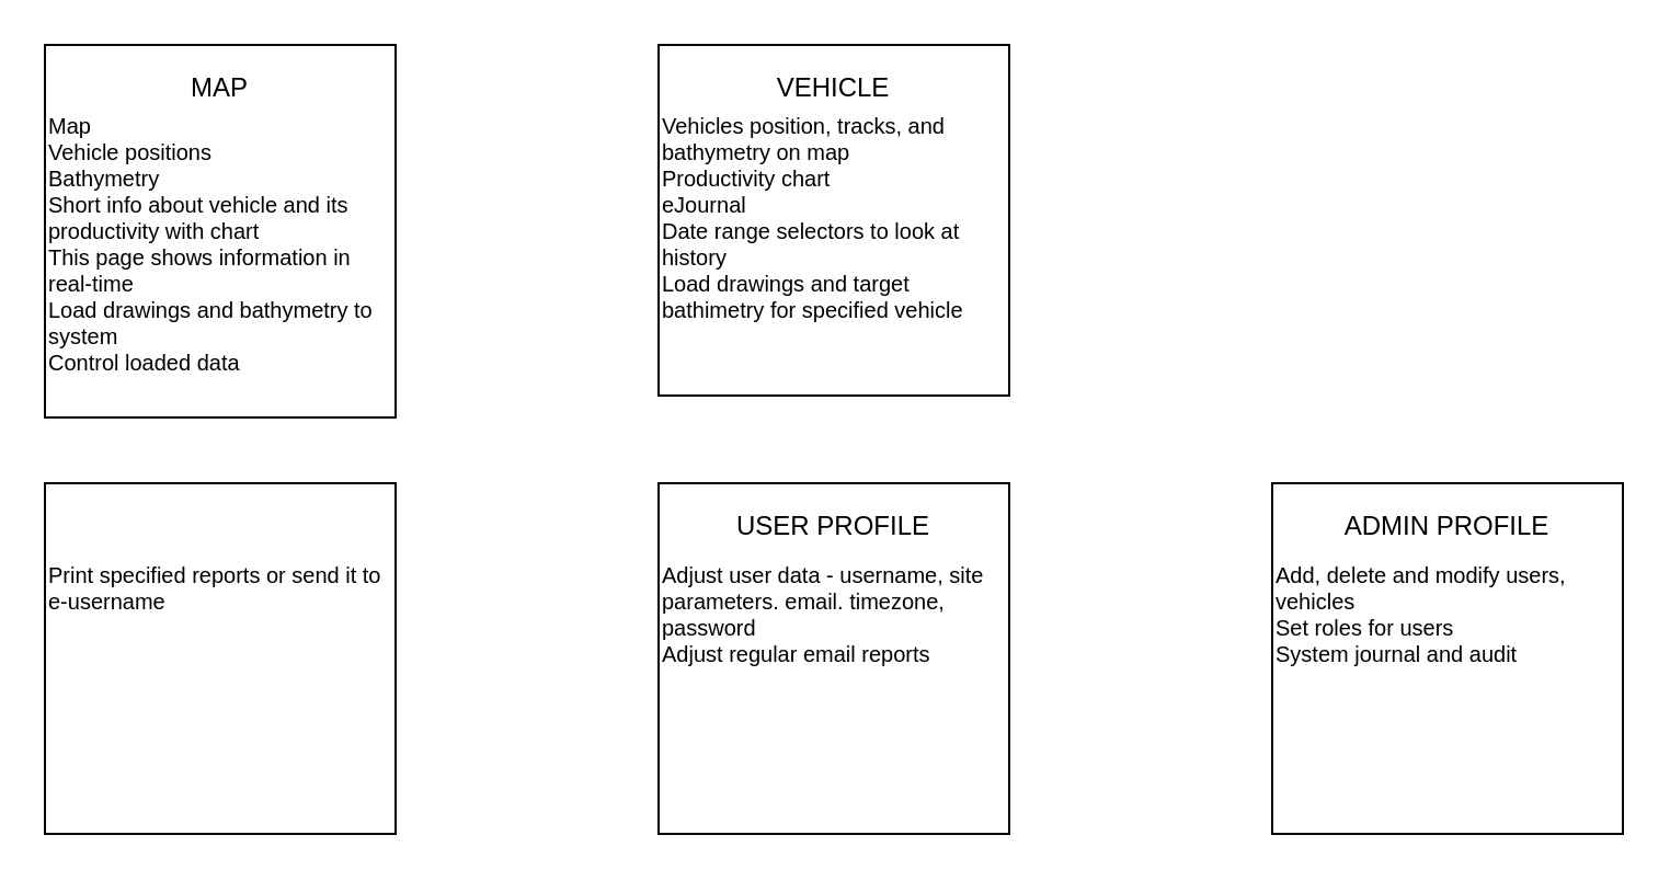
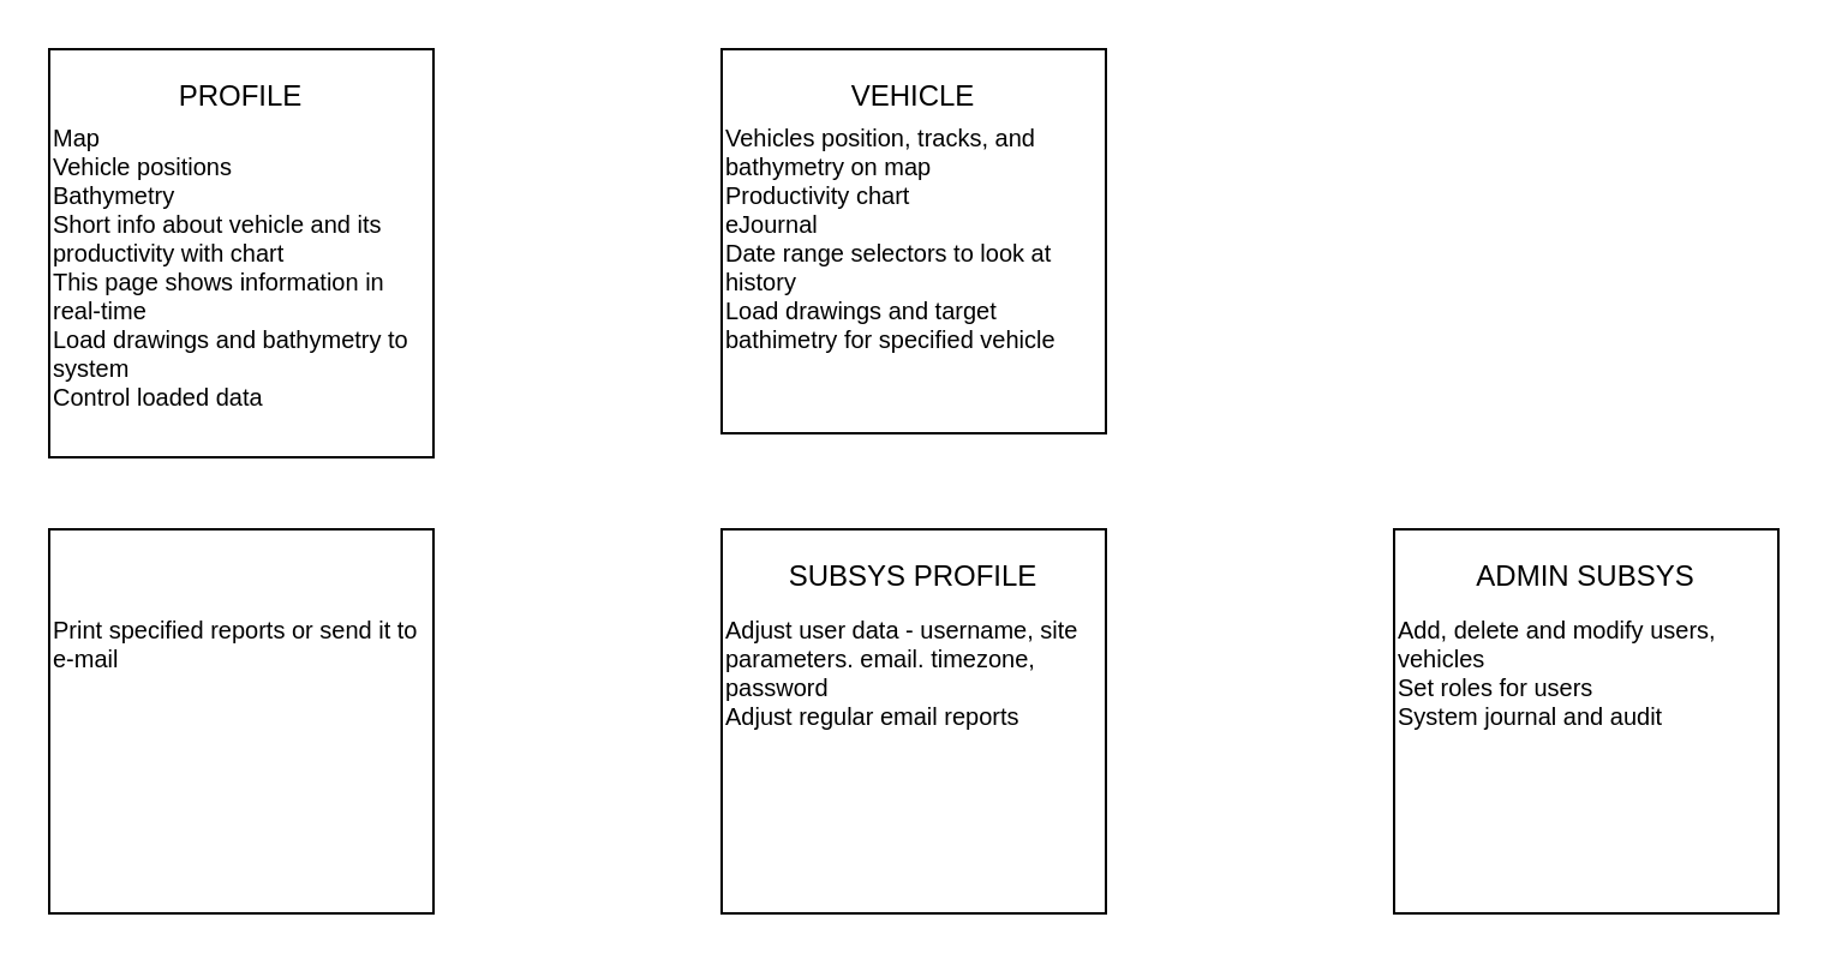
- <mxCell id="3" value="MAP" style="text;html=1;strokeColor=none;fillColor=none;align=center;verticalAlign=middle;whiteSpace=wrap;rounded=0;" vertex="1" parent="1"><mxGeometry x="20" y="30" width="160" height="20" as="geometry" /></mxCell>
+ <mxCell id="3" value="PROFILE" style="text;html=1;strokeColor=none;fillColor=none;align=center;verticalAlign=middle;whiteSpace=wrap;rounded=0;" vertex="1" parent="1"><mxGeometry x="20" y="30" width="160" height="20" as="geometry" /></mxCell>
- <mxCell id="11" value="USER PROFILE" style="text;html=1;strokeColor=none;fillColor=none;align=center;verticalAlign=middle;whiteSpace=wrap;rounded=0;" vertex="1" parent="1"><mxGeometry x="300" y="230" width="160" height="20" as="geometry" /></mxCell>
+ <mxCell id="11" value="SUBSYS PROFILE" style="text;html=1;strokeColor=none;fillColor=none;align=center;verticalAlign=middle;whiteSpace=wrap;rounded=0;" vertex="1" parent="1"><mxGeometry x="300" y="230" width="160" height="20" as="geometry" /></mxCell>
- <mxCell id="14" value="ADMIN PROFILE" style="text;html=1;strokeColor=none;fillColor=none;align=center;verticalAlign=middle;whiteSpace=wrap;rounded=0;" vertex="1" parent="1"><mxGeometry x="580" y="230" width="160" height="20" as="geometry" /></mxCell>
+ <mxCell id="14" value="ADMIN SUBSYS" style="text;html=1;strokeColor=none;fillColor=none;align=center;verticalAlign=middle;whiteSpace=wrap;rounded=0;" vertex="1" parent="1"><mxGeometry x="580" y="230" width="160" height="20" as="geometry" /></mxCell>
- <mxCell id="9" value="Print specified reports or send it to e-username" style="text;html=1;strokeColor=none;fillColor=none;align=left;verticalAlign=top;whiteSpace=wrap;rounded=0;fontSize=10;" vertex="1" parent="1"><mxGeometry x="20" y="250" width="160" height="120" as="geometry" /></mxCell>
+ <mxCell id="9" value="Print specified reports or send it to e-mail" style="text;html=1;strokeColor=none;fillColor=none;align=left;verticalAlign=top;whiteSpace=wrap;rounded=0;fontSize=10;" vertex="1" parent="1"><mxGeometry x="20" y="250" width="160" height="120" as="geometry" /></mxCell>
